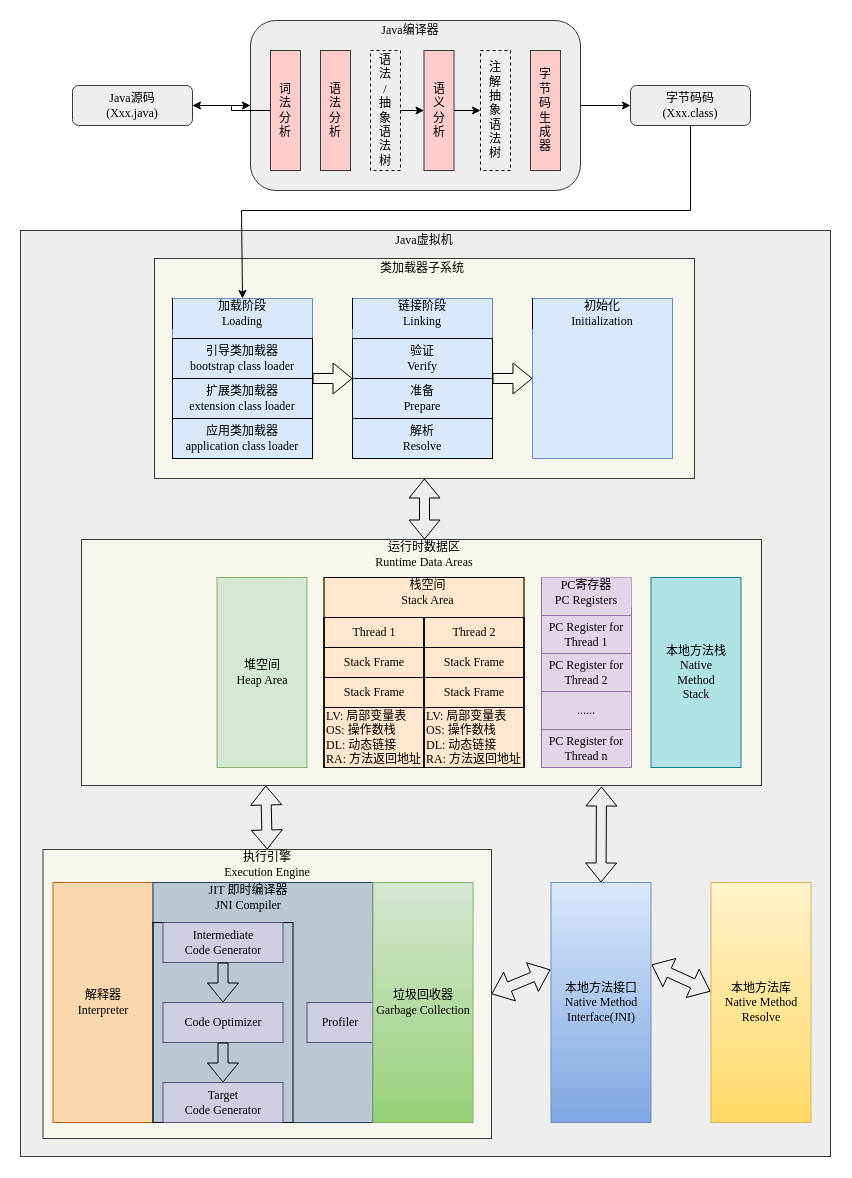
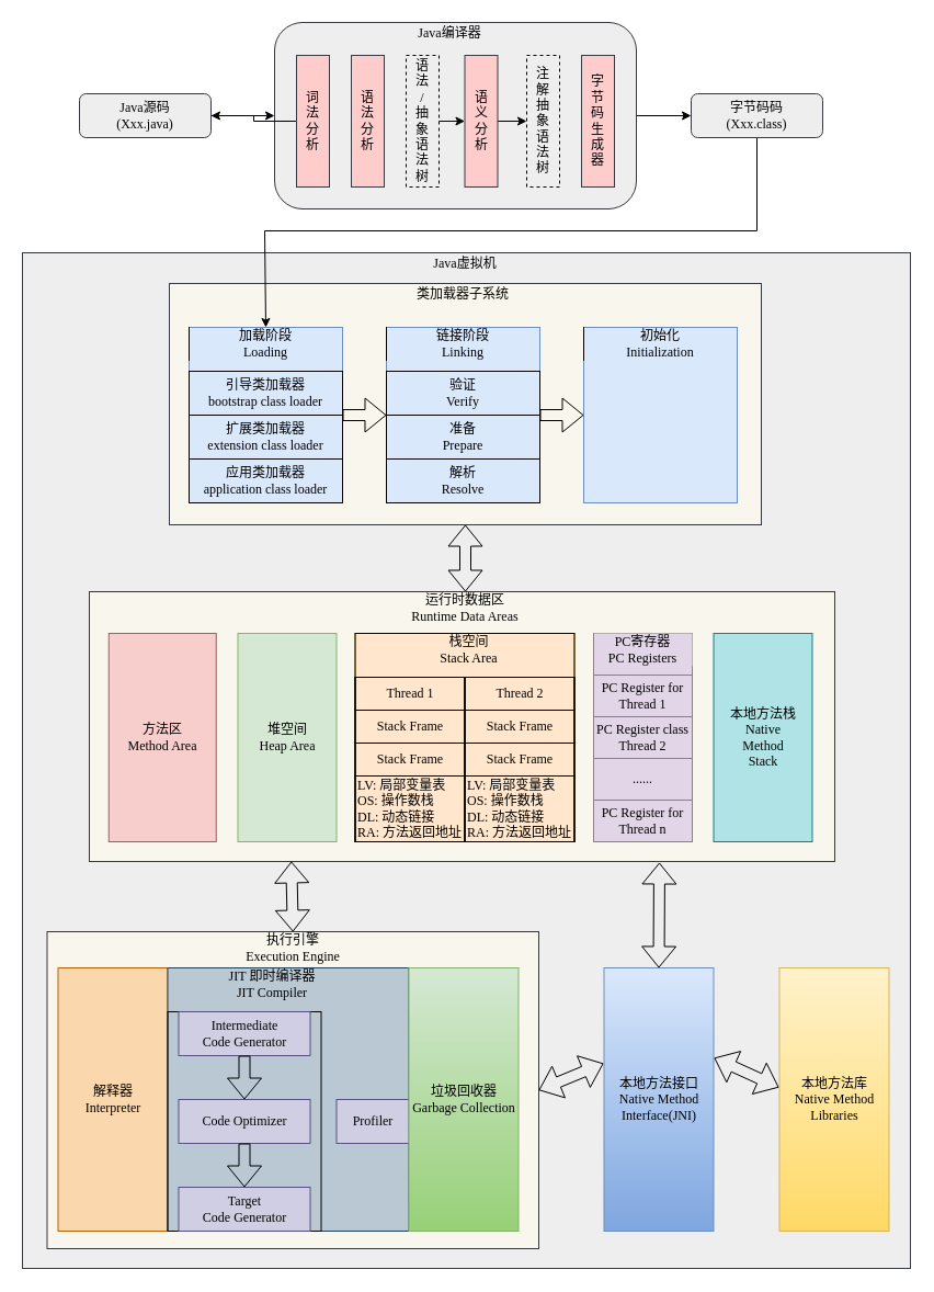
+ <mxCell id="43" value="方法区&lt;br&gt;Method Area" style="rounded=0;whiteSpace=wrap;html=1;fontFamily=华康少女字体;fillColor=#f8cecc;strokeColor=#b85450;" vertex="1" parent="1"><mxGeometry x="98.75" y="577" width="98" height="190" as="geometry" /></mxCell>
- <mxCell id="61" value="PC Register for Thread 2" style="rounded=0;whiteSpace=wrap;html=1;fontFamily=华康少女字体;fillColor=#e1d5e7;strokeColor=#9673a6;" vertex="1" parent="1"><mxGeometry x="541" y="653" width="90" height="38" as="geometry" /></mxCell>
+ <mxCell id="61" value="PC Register class Thread 2" style="rounded=0;whiteSpace=wrap;html=1;fontFamily=华康少女字体;fillColor=#e1d5e7;strokeColor=#9673a6;" vertex="1" parent="1"><mxGeometry x="541" y="653" width="90" height="38" as="geometry" /></mxCell>
- <mxCell id="67" value="JIT 即时编译器&lt;br&gt;JNI Compiler" style="shape=partialRectangle;whiteSpace=wrap;html=1;right=0;top=0;bottom=0;fillColor=none;routingCenterX=-0.5;fontFamily=华康少女字体;strokeColor=none;" vertex="1" parent="1"><mxGeometry x="187.5" y="882" width="120" height="30" as="geometry" /></mxCell>
+ <mxCell id="67" value="JIT 即时编译器&lt;br&gt;JIT Compiler" style="shape=partialRectangle;whiteSpace=wrap;html=1;right=0;top=0;bottom=0;fillColor=none;routingCenterX=-0.5;fontFamily=华康少女字体;strokeColor=none;" vertex="1" parent="1"><mxGeometry x="187.5" y="882" width="120" height="30" as="geometry" /></mxCell>
- <mxCell id="75" value="本地方法库&lt;br&gt;Native Method Resolve" style="rounded=0;whiteSpace=wrap;html=1;fontFamily=华康少女字体;fillColor=#fff2cc;gradientColor=#ffd966;strokeColor=#d6b656;" vertex="1" parent="1"><mxGeometry x="710.5" y="882" width="100" height="240" as="geometry" /></mxCell>
+ <mxCell id="75" value="本地方法库&lt;br&gt;Native Method Libraries" style="rounded=0;whiteSpace=wrap;html=1;fontFamily=华康少女字体;fillColor=#fff2cc;gradientColor=#ffd966;strokeColor=#d6b656;" vertex="1" parent="1"><mxGeometry x="710.5" y="882" width="100" height="240" as="geometry" /></mxCell>
